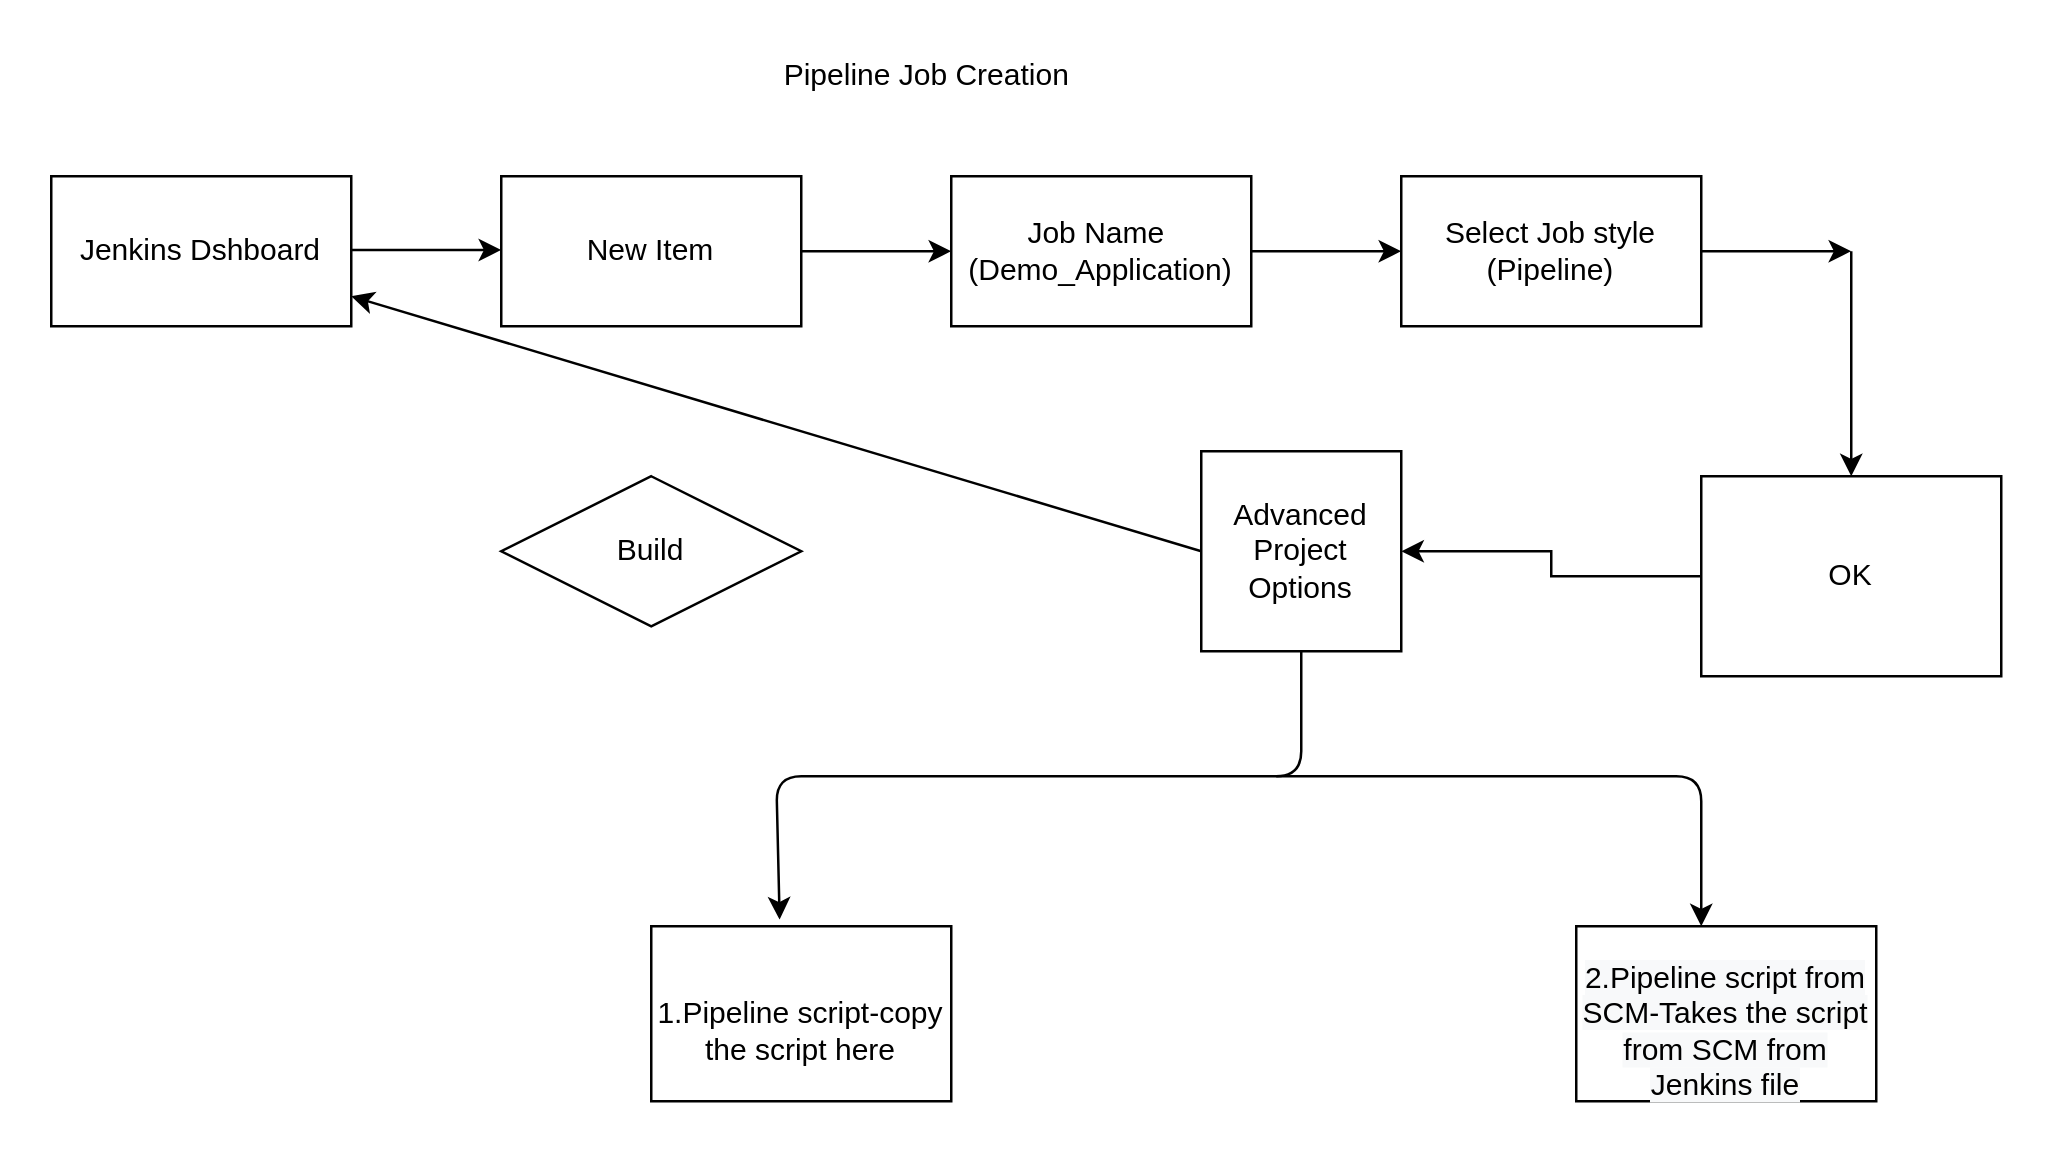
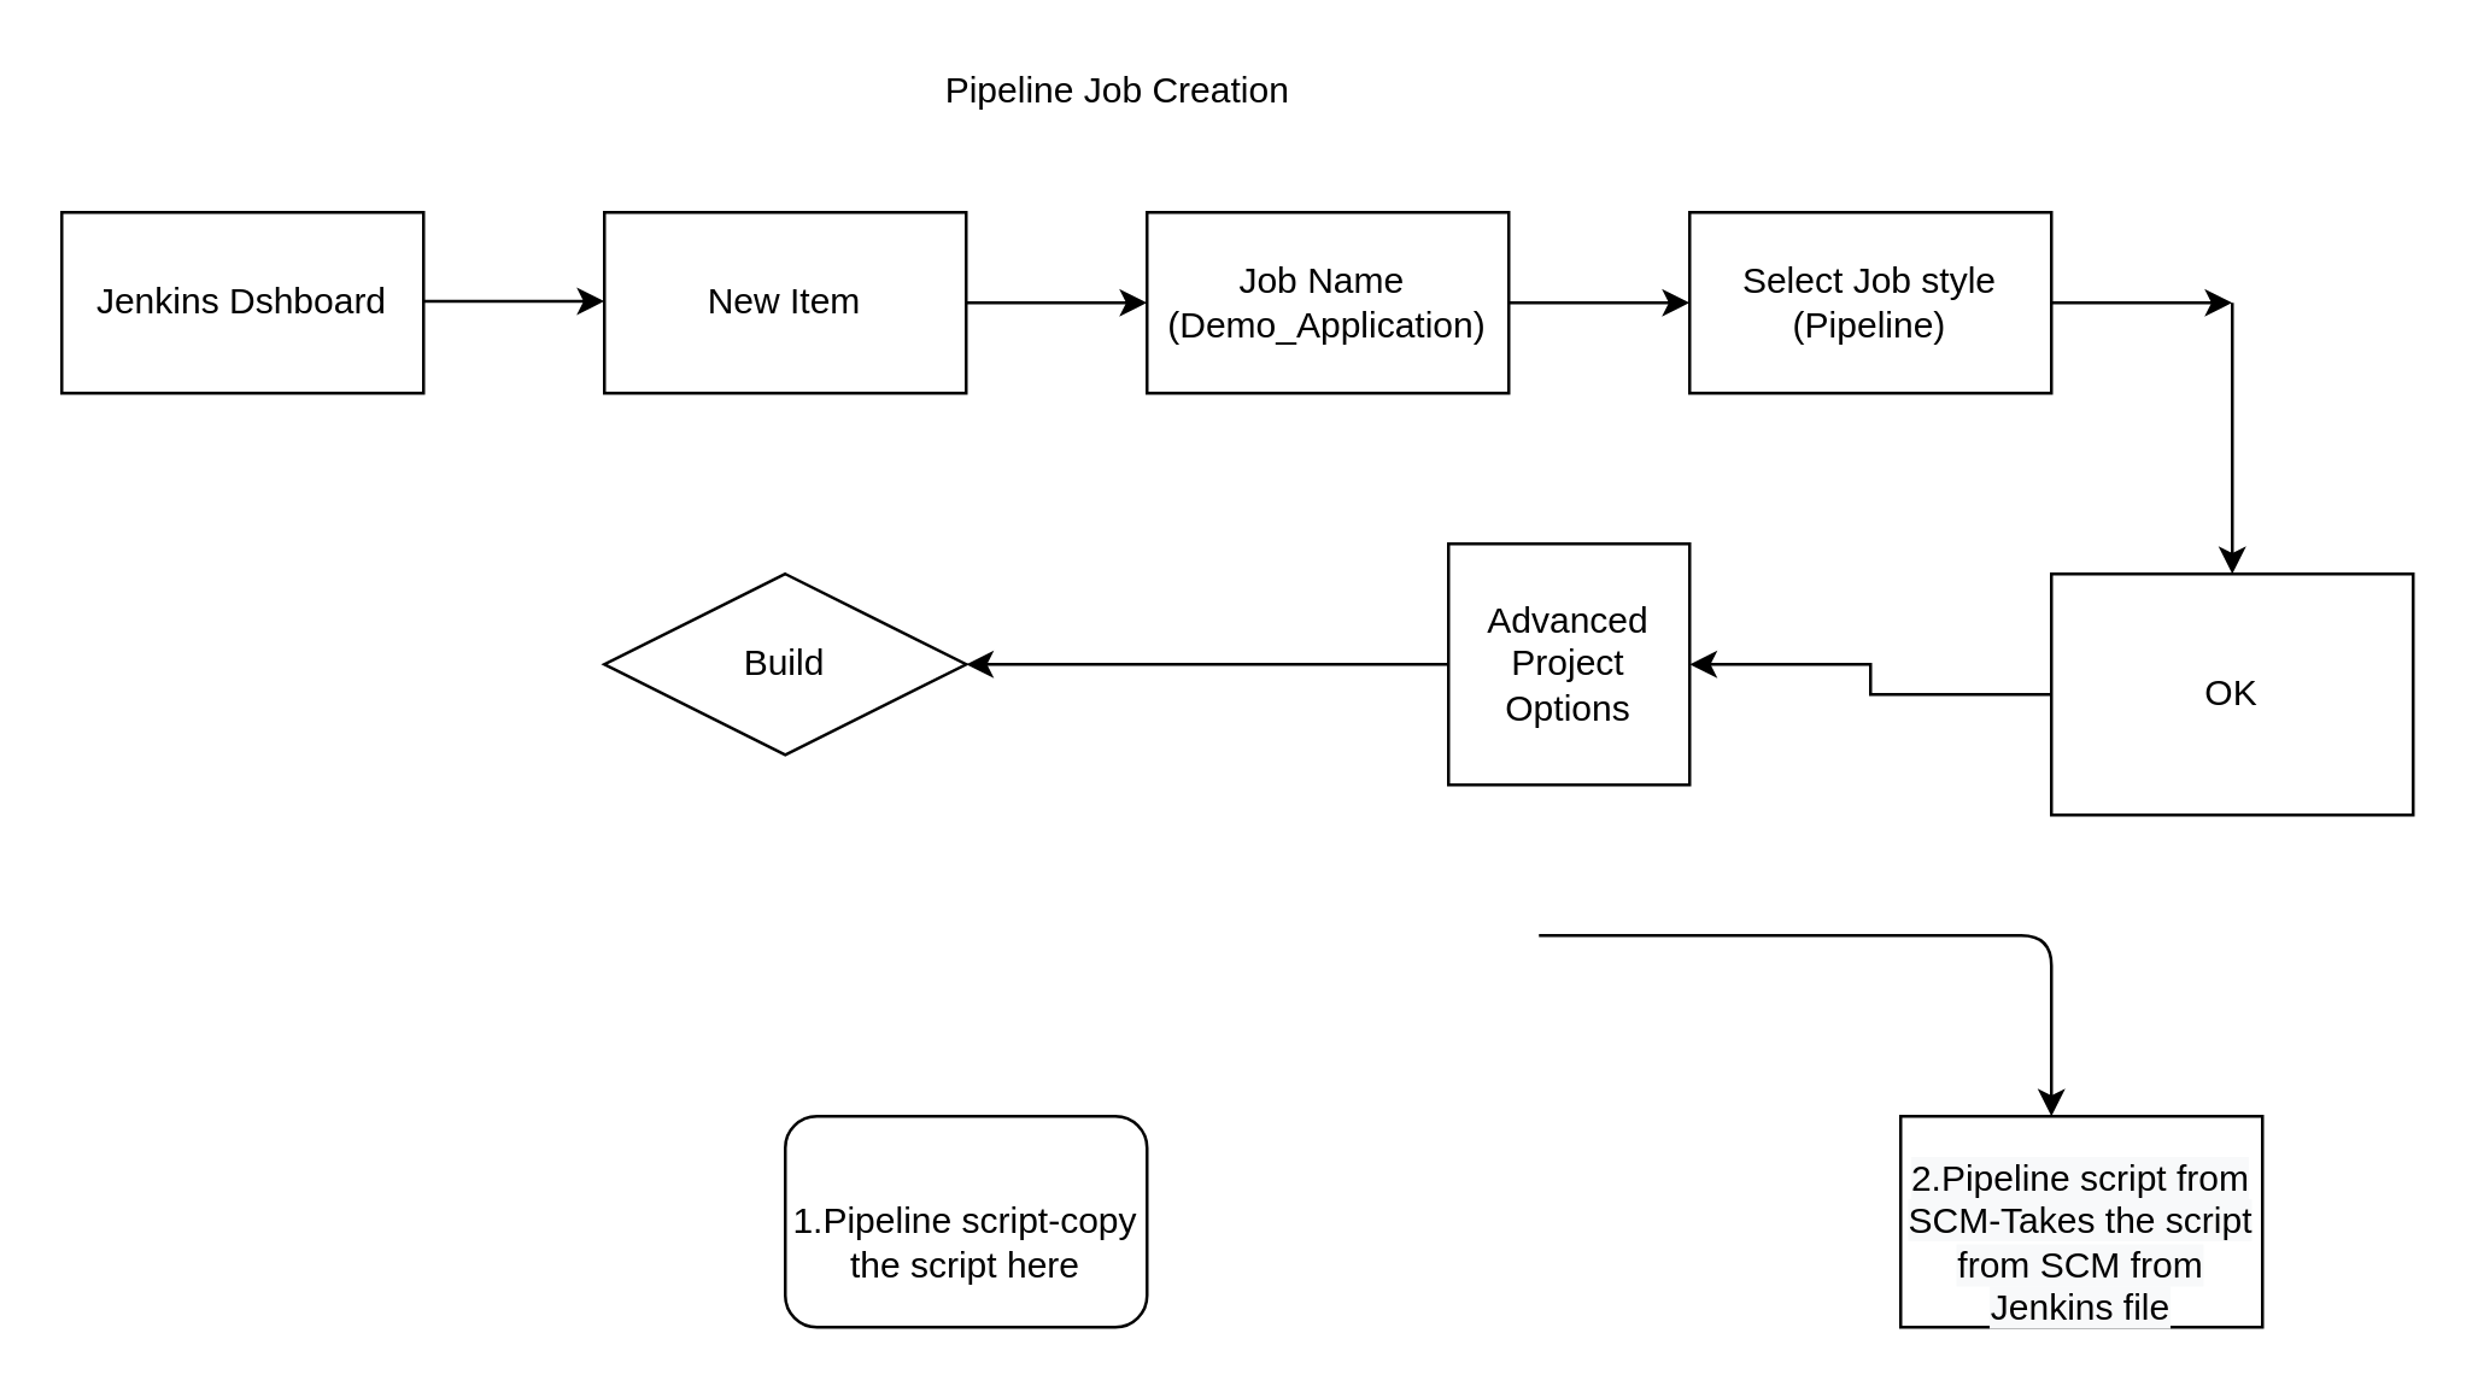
- <mxCell id="18" value="" style="endArrow=classic;html=1;exitX=0;exitY=0.5;exitDx=0;exitDy=0;" edge="1" parent="1" source="14" target="3"><mxGeometry width="50" height="50" relative="1" as="geometry"><mxPoint x="400" y="220" as="sourcePoint" /><mxPoint x="390" y="220" as="targetPoint" /></mxGeometry></mxCell>
+ <mxCell id="18" value="" style="endArrow=classic;html=1;exitX=0;exitY=0.5;exitDx=0;exitDy=0;" edge="1" parent="1" source="14" target="19"><mxGeometry width="50" height="50" relative="1" as="geometry"><mxPoint x="400" y="220" as="sourcePoint" /><mxPoint x="390" y="220" as="targetPoint" /></mxGeometry></mxCell>
- <mxCell id="15" value="" style="endArrow=classic;html=1;exitX=0.5;exitY=1;exitDx=0;exitDy=0;entryX=0.428;entryY=-0.038;entryDx=0;entryDy=0;entryPerimeter=0;" edge="1" parent="1" source="14" target="13"><mxGeometry width="50" height="50" relative="1" as="geometry"><mxPoint x="390" y="270" as="sourcePoint" /><mxPoint x="310" y="330" as="targetPoint" /><Array as="points"><mxPoint x="520" y="310" /><mxPoint x="310" y="310" /></Array></mxGeometry></mxCell>
- <mxCell id="13" value="&lt;br&gt;1.Pipeline script-copy the script here" style="rounded=0;whiteSpace=wrap;html=1;" vertex="1" parent="1"><mxGeometry x="260" y="370" width="120" height="70" as="geometry" /></mxCell>
+ <mxCell id="13" value="&lt;br&gt;1.Pipeline script-copy the script here" style="whiteSpace=wrap;html=1;rounded=1;" vertex="1" parent="1"><mxGeometry x="260" y="370" width="120" height="70" as="geometry" /></mxCell>
